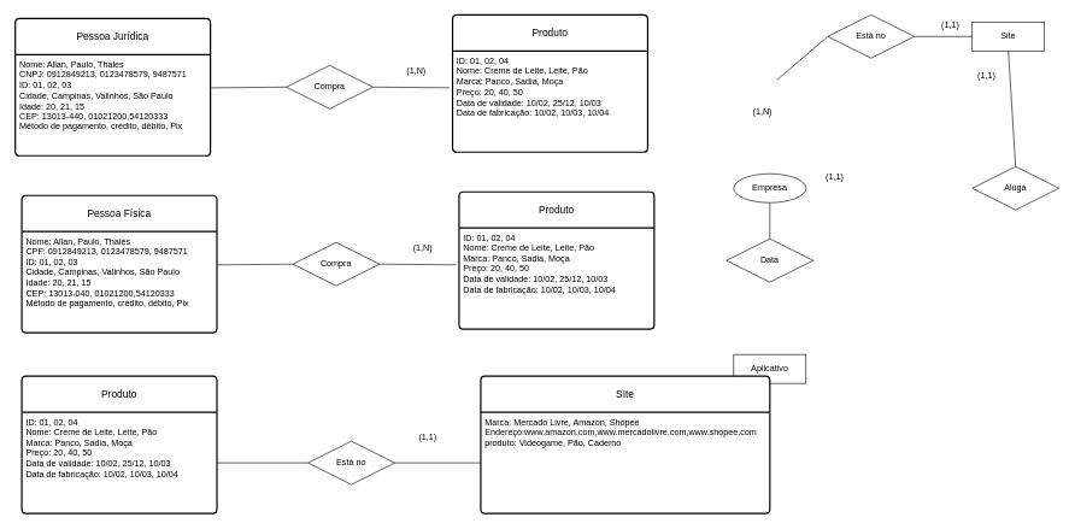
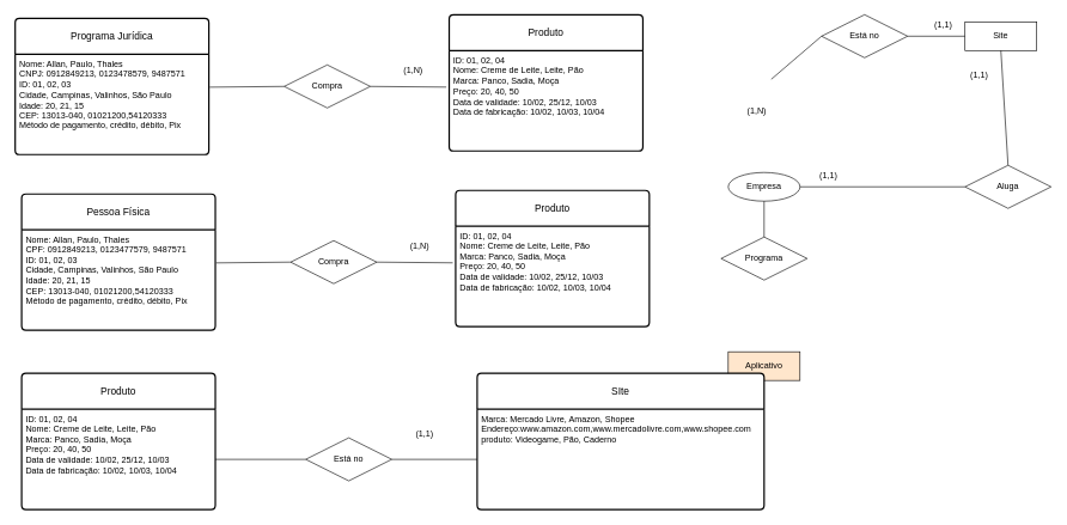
- <mxCell id="29" value="Pessoa Jurídica" style="swimlane;childLayout=stackLayout;horizontal=1;startSize=50;horizontalStack=0;rounded=1;fontSize=14;fontStyle=0;strokeWidth=2;resizeParent=0;resizeLast=1;shadow=0;dashed=0;align=center;arcSize=4;whiteSpace=wrap;html=1;" vertex="1" parent="1"><mxGeometry x="20" y="25" width="270" height="190" as="geometry" /></mxCell>
+ <mxCell id="29" value="Programa Jurídica" style="swimlane;childLayout=stackLayout;horizontal=1;startSize=50;horizontalStack=0;rounded=1;fontSize=14;fontStyle=0;strokeWidth=2;resizeParent=0;resizeLast=1;shadow=0;dashed=0;align=center;arcSize=4;whiteSpace=wrap;html=1;" vertex="1" parent="1"><mxGeometry x="20" y="25" width="270" height="190" as="geometry" /></mxCell>
- <mxCell id="30" value="&lt;div&gt;Nome: Allan, Paulo, Thales&lt;/div&gt;&lt;div&gt;CNPJ: 0912849213, 0123478579, 9487571&lt;/div&gt;&lt;div&gt;ID: 01, 02, 03&lt;/div&gt;&lt;div&gt;Cidade, Campinas, Valinhos, São Paulo&lt;/div&gt;&lt;div&gt;Idade: 20, 21, 15&lt;/div&gt;&lt;div&gt;CEP: &lt;span class=&quot;LrzXr&quot;&gt;13013-440, 01021200,54120333&lt;/span&gt;&lt;/div&gt;&lt;div&gt;&lt;span class=&quot;LrzXr&quot;&gt;Método de pagamento, crédito, débito, Pix&lt;br&gt;&lt;/span&gt;&lt;/div&gt;&lt;div&gt;&lt;br&gt;&lt;/div&gt;" style="align=left;strokeColor=none;fillColor=none;spacingLeft=4;spacingRight=4;fontSize=12;verticalAlign=top;resizable=0;rotatable=0;part=1;html=1;whiteSpace=wrap;" vertex="1" parent="29"><mxGeometry y="50" width="270" height="140" as="geometry" /></mxCell>
+ <mxCell id="30" value="&lt;div&gt;Nome: Allan, Paulo, Thales&lt;/div&gt;&lt;div&gt;CNPJ: 0912849213, 0123478579, 9487571&lt;/div&gt;&lt;div&gt;ID: 01, 02, 03&lt;/div&gt;&lt;div&gt;Cidade, Campinas, Valinhos, São Paulo&lt;/div&gt;&lt;div&gt;Idade: 20, 21, 15&lt;/div&gt;&lt;div&gt;CEP: &lt;span class=&quot;LrzXr&quot;&gt;13013-040, 01021200,54120333&lt;/span&gt;&lt;/div&gt;&lt;div&gt;&lt;span class=&quot;LrzXr&quot;&gt;Método de pagamento, crédito, débito, Pix&lt;br&gt;&lt;/span&gt;&lt;/div&gt;&lt;div&gt;&lt;br&gt;&lt;/div&gt;" style="align=left;strokeColor=none;fillColor=none;spacingLeft=4;spacingRight=4;fontSize=12;verticalAlign=top;resizable=0;rotatable=0;part=1;html=1;whiteSpace=wrap;" vertex="1" parent="29"><mxGeometry y="50" width="270" height="140" as="geometry" /></mxCell>
+ <mxCell id="9" value="" style="endArrow=none;html=1;rounded=0;exitX=0;exitY=0.5;exitDx=0;exitDy=0;entryX=1;entryY=0.5;entryDx=0;entryDy=0;" edge="1" parent="1" source="8" target="7"><mxGeometry relative="1" as="geometry"><mxPoint x="854" y="260" as="sourcePoint" /><mxPoint x="1014" y="260" as="targetPoint" /></mxGeometry></mxCell>
- <mxCell id="19" value="Data" style="shape=rhombus;perimeter=rhombusPerimeter;whiteSpace=wrap;html=1;align=center;" vertex="1" parent="1"><mxGeometry x="1004" y="330" width="120" height="60" as="geometry" /></mxCell>
+ <mxCell id="19" value="Programa" style="shape=rhombus;perimeter=rhombusPerimeter;whiteSpace=wrap;html=1;align=center;" vertex="1" parent="1"><mxGeometry x="1004" y="330" width="120" height="60" as="geometry" /></mxCell>
- <mxCell id="22" value="&lt;div&gt;Nome: Allan, Paulo, Thales&lt;/div&gt;&lt;div&gt;CPF: 0912849213, 0123478579, 9487571&lt;/div&gt;&lt;div&gt;ID: 01, 02, 03&lt;/div&gt;&lt;div&gt;Cidade, Campinas, Valinhos, São Paulo&lt;/div&gt;&lt;div&gt;Idade: 20, 21, 15&lt;/div&gt;&lt;div&gt;CEP: &lt;span class=&quot;LrzXr&quot;&gt;13013-040, 01021200,54120333&lt;/span&gt;&lt;/div&gt;&lt;div&gt;&lt;span class=&quot;LrzXr&quot;&gt;Método de pagamento, crédito, débito, Pix&lt;br&gt;&lt;/span&gt;&lt;/div&gt;&lt;div&gt;&lt;br&gt;&lt;/div&gt;" style="align=left;strokeColor=none;fillColor=none;spacingLeft=4;spacingRight=4;fontSize=12;verticalAlign=top;resizable=0;rotatable=0;part=1;html=1;whiteSpace=wrap;" vertex="1" parent="21"><mxGeometry y="50" width="270" height="140" as="geometry" /></mxCell>
+ <mxCell id="22" value="&lt;div&gt;Nome: Allan, Paulo, Thales&lt;/div&gt;&lt;div&gt;CPF: 0912849213, 0123477579, 9487571&lt;/div&gt;&lt;div&gt;ID: 01, 02, 03&lt;/div&gt;&lt;div&gt;Cidade, Campinas, Valinhos, São Paulo&lt;/div&gt;&lt;div&gt;Idade: 20, 21, 15&lt;/div&gt;&lt;div&gt;CEP: &lt;span class=&quot;LrzXr&quot;&gt;13013-040, 01021200,54120333&lt;/span&gt;&lt;/div&gt;&lt;div&gt;&lt;span class=&quot;LrzXr&quot;&gt;Método de pagamento, crédito, débito, Pix&lt;br&gt;&lt;/span&gt;&lt;/div&gt;&lt;div&gt;&lt;br&gt;&lt;/div&gt;" style="align=left;strokeColor=none;fillColor=none;spacingLeft=4;spacingRight=4;fontSize=12;verticalAlign=top;resizable=0;rotatable=0;part=1;html=1;whiteSpace=wrap;" vertex="1" parent="21"><mxGeometry y="50" width="270" height="140" as="geometry" /></mxCell>
- <mxCell id="18" value="Aplicativo" style="whiteSpace=wrap;html=1;align=center;" vertex="1" parent="1"><mxGeometry x="1014" y="490" width="100" height="40" as="geometry" /></mxCell>
+ <mxCell id="18" value="Aplicativo" style="whiteSpace=wrap;html=1;align=center;fillColor=#ffe6cc;" vertex="1" parent="1"><mxGeometry x="1014" y="490" width="100" height="40" as="geometry" /></mxCell>
